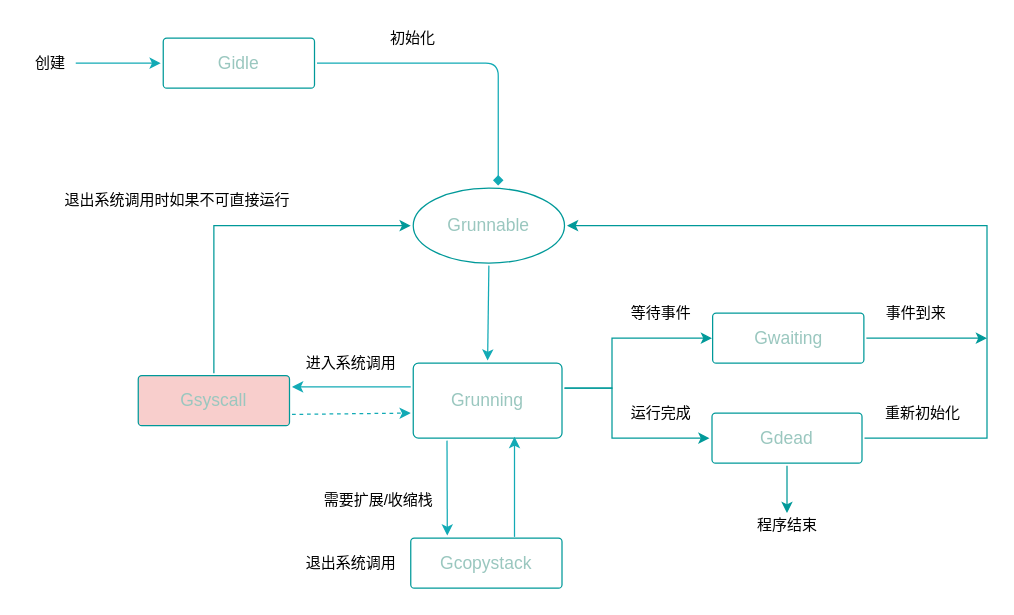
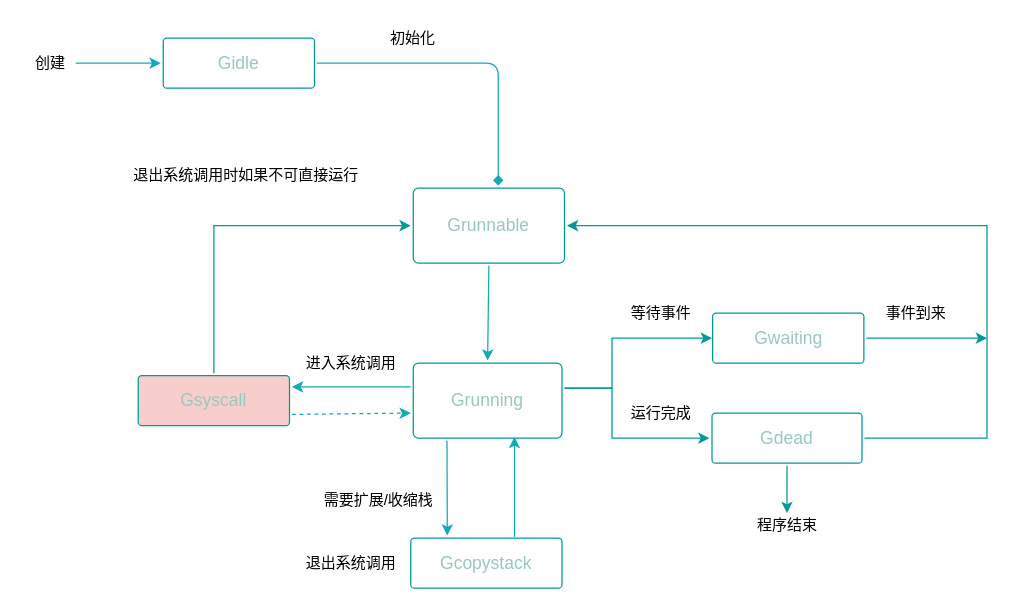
- <mxCell id="33" value="退出系统调用时如果不可直接运行" style="text;html=1;strokeColor=none;fillColor=none;align=center;verticalAlign=middle;whiteSpace=wrap;rounded=0;" vertex="1" parent="1"><mxGeometry x="45.5" y="150" width="191" height="20" as="geometry" /></mxCell>
+ <mxCell id="33" value="退出系统调用时如果不可直接运行" style="text;html=1;strokeColor=none;fillColor=none;align=center;verticalAlign=middle;whiteSpace=wrap;rounded=0;" vertex="1" parent="1"><mxGeometry x="100.5" y="130" width="191" height="20" as="geometry" /></mxCell>
- <mxCell id="13" value="&lt;font color=&quot;#9ac7bf&quot; style=&quot;font-size: 14px&quot;&gt;Grunnable&lt;/font&gt;" style="ellipse;whiteSpace=wrap;html=1;shadow=0;labelBackgroundColor=none;strokeColor=#009999;strokeWidth=1;fillColor=#FFFFFF;fontFamily=Helvetica;fontSize=14;fontColor=#FFFFFF;align=center;spacing=5;fontStyle=0;arcSize=7;perimeterSpacing=2;" parent="1" vertex="1"><mxGeometry x="330" y="150" width="121" height="60" as="geometry" /></mxCell>
+ <mxCell id="13" value="&lt;font color=&quot;#9ac7bf&quot; style=&quot;font-size: 14px&quot;&gt;Grunnable&lt;/font&gt;" style="rounded=1;whiteSpace=wrap;html=1;shadow=0;labelBackgroundColor=none;strokeColor=#009999;strokeWidth=1;fillColor=#FFFFFF;fontFamily=Helvetica;fontSize=14;fontColor=#FFFFFF;align=center;spacing=5;fontStyle=0;arcSize=7;perimeterSpacing=2;" parent="1" vertex="1"><mxGeometry x="330" y="150" width="121" height="60" as="geometry" /></mxCell>
- <mxCell id="21" value="重新初始化" style="text;html=1;strokeColor=none;fillColor=none;align=center;verticalAlign=middle;whiteSpace=wrap;rounded=0;" parent="1" vertex="1"><mxGeometry x="703" y="320" width="70" height="20" as="geometry" /></mxCell>
